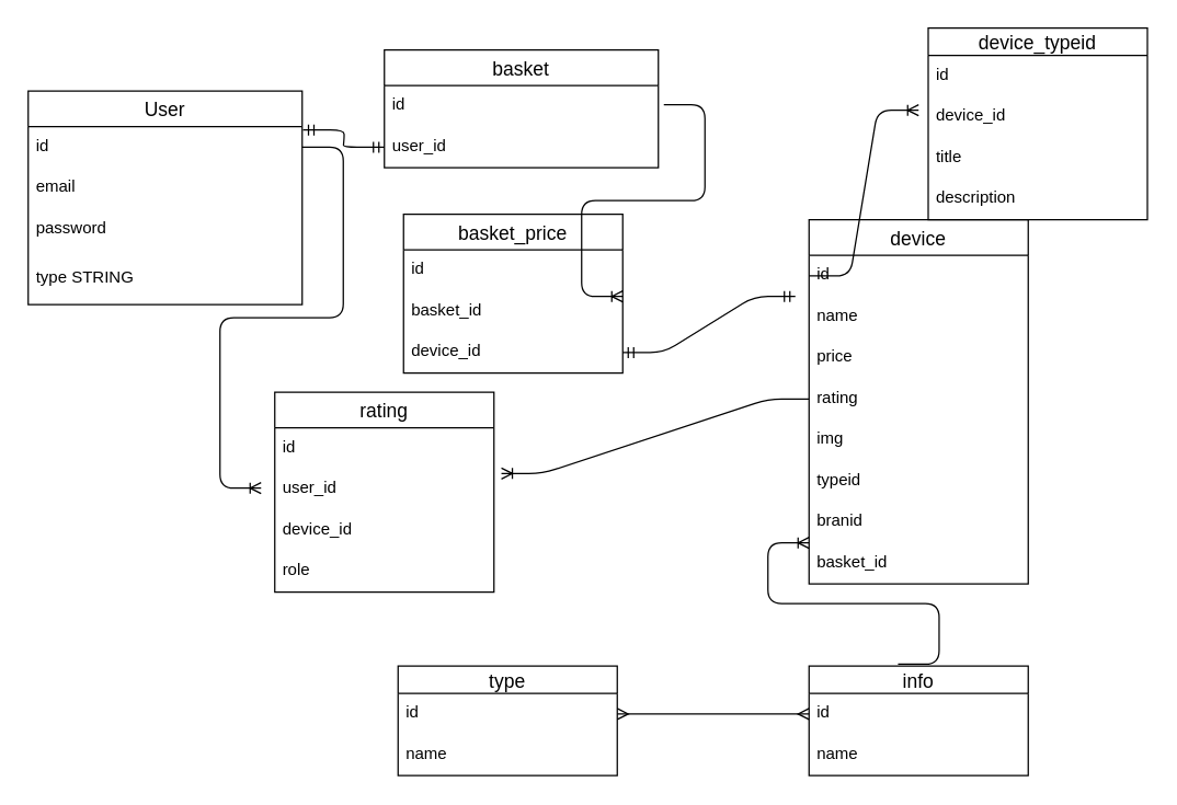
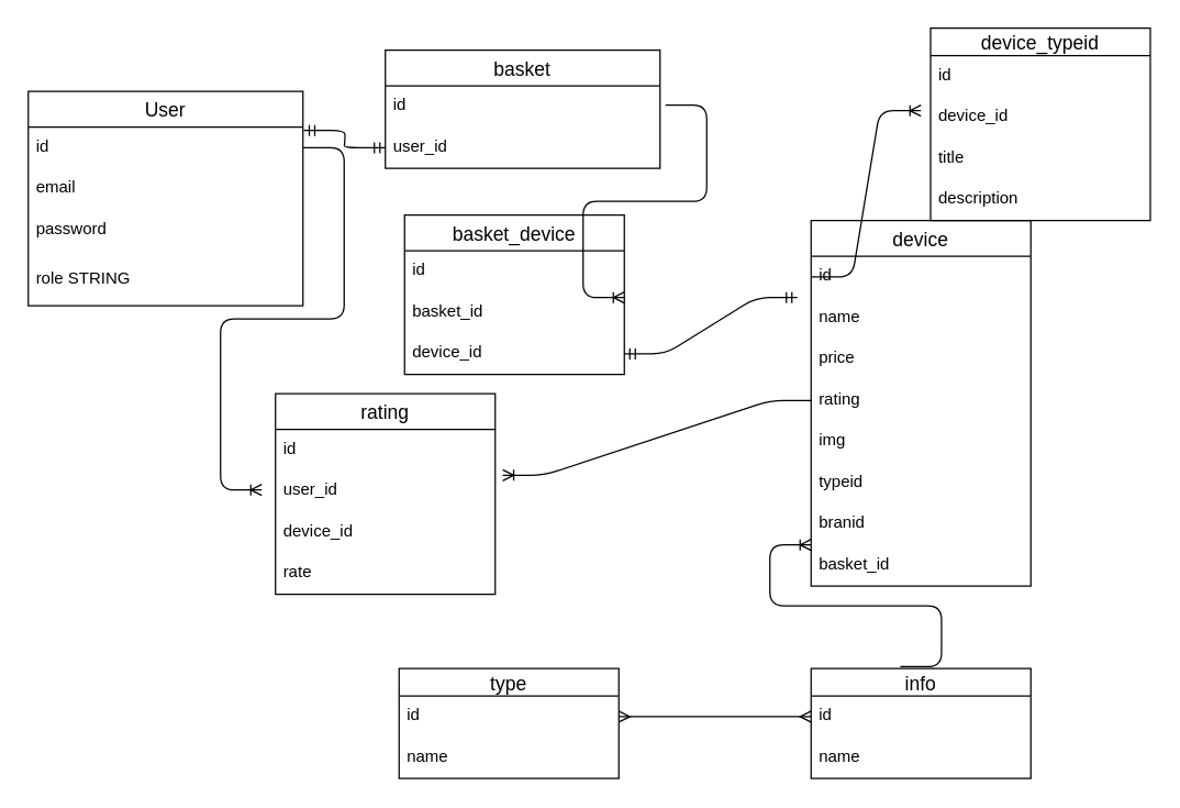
- <mxCell id="34" value="basket_price" style="swimlane;fontStyle=0;childLayout=stackLayout;horizontal=1;startSize=26;horizontalStack=0;resizeParent=1;resizeParentMax=0;resizeLast=0;collapsible=1;marginBottom=0;align=center;fontSize=14;" vertex="1" parent="1"><mxGeometry x="294" y="156" width="160" height="116" as="geometry" /></mxCell>
+ <mxCell id="34" value="basket_device" style="swimlane;fontStyle=0;childLayout=stackLayout;horizontal=1;startSize=26;horizontalStack=0;resizeParent=1;resizeParentMax=0;resizeLast=0;collapsible=1;marginBottom=0;align=center;fontSize=14;" vertex="1" parent="1"><mxGeometry x="294" y="156" width="160" height="116" as="geometry" /></mxCell>
- <mxCell id="6" value="type STRING" style="text;strokeColor=none;fillColor=none;spacingLeft=4;spacingRight=4;overflow=hidden;rotatable=0;points=[[0,0.5],[1,0.5]];portConstraint=eastwest;fontSize=12;" vertex="1" parent="2"><mxGeometry y="122" width="200" height="34" as="geometry" /></mxCell>
+ <mxCell id="6" value="role STRING" style="text;strokeColor=none;fillColor=none;spacingLeft=4;spacingRight=4;overflow=hidden;rotatable=0;points=[[0,0.5],[1,0.5]];portConstraint=eastwest;fontSize=12;" vertex="1" parent="2"><mxGeometry y="122" width="200" height="34" as="geometry" /></mxCell>
- <mxCell id="44" value="role&#10;" style="text;strokeColor=none;fillColor=none;spacingLeft=4;spacingRight=4;overflow=hidden;rotatable=0;points=[[0,0.5],[1,0.5]];portConstraint=eastwest;fontSize=12;" vertex="1" parent="40"><mxGeometry y="116" width="160" height="30" as="geometry" /></mxCell>
+ <mxCell id="44" value="rate&#10;" style="text;strokeColor=none;fillColor=none;spacingLeft=4;spacingRight=4;overflow=hidden;rotatable=0;points=[[0,0.5],[1,0.5]];portConstraint=eastwest;fontSize=12;" vertex="1" parent="40"><mxGeometry y="116" width="160" height="30" as="geometry" /></mxCell>
